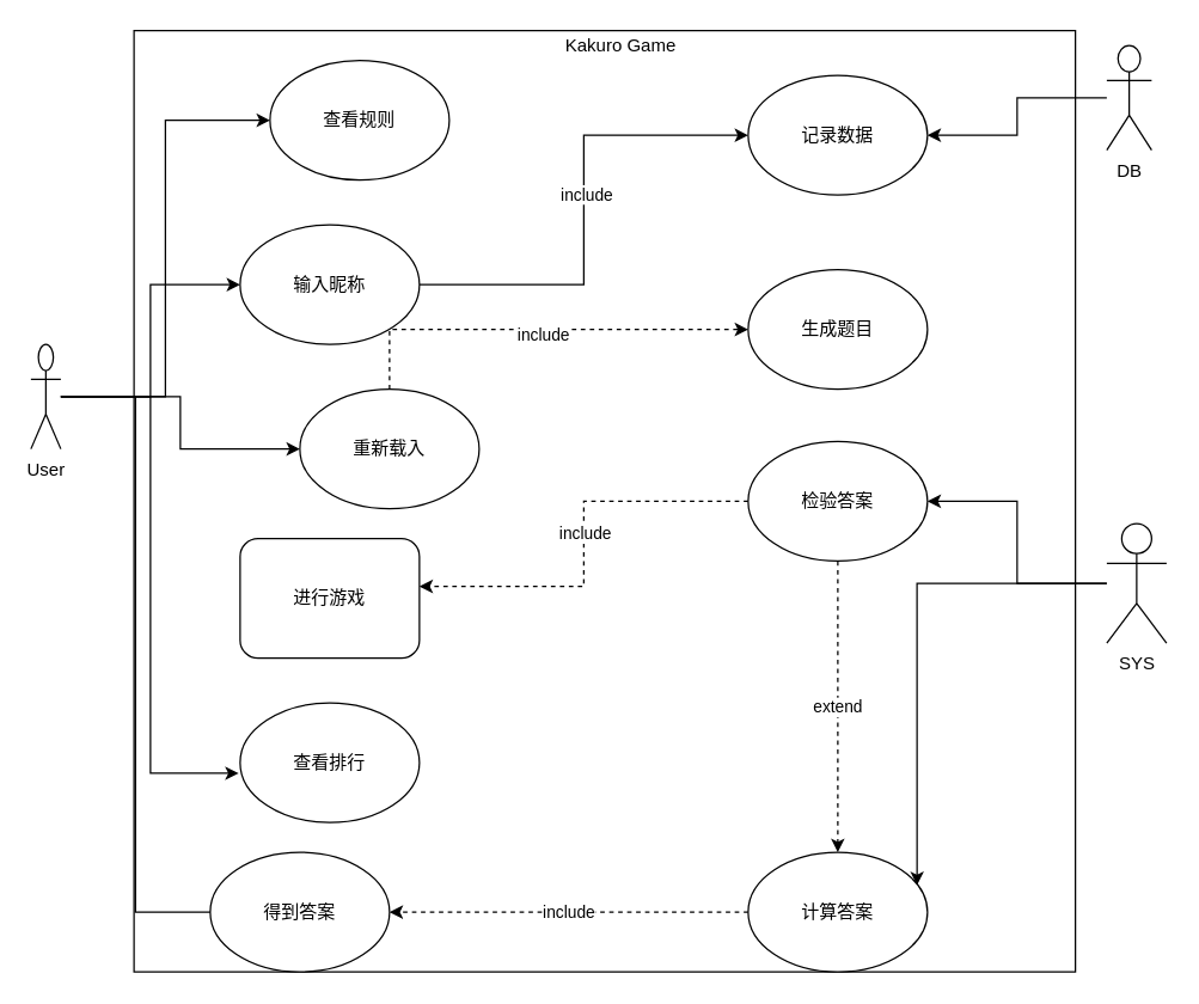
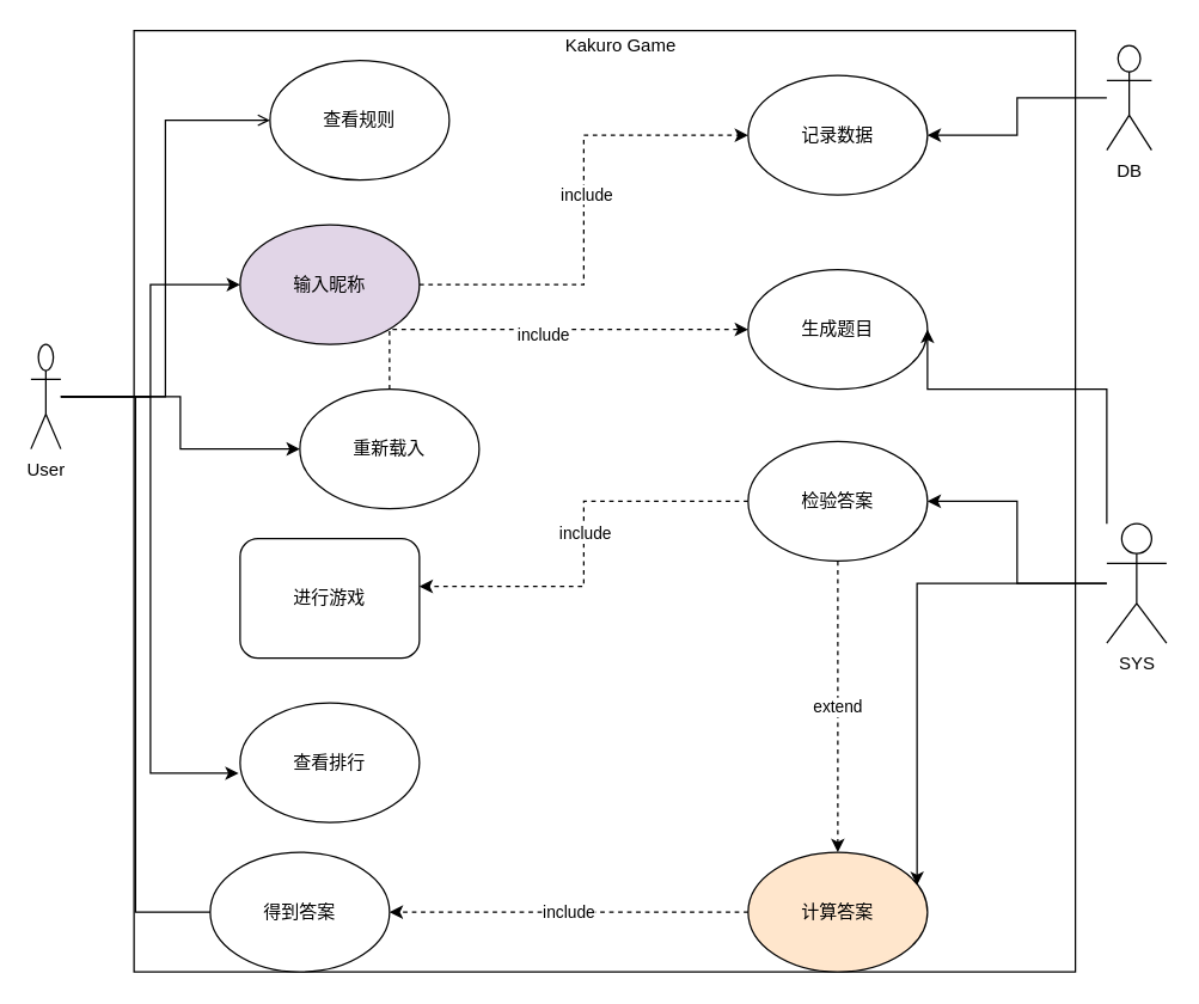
- <mxCell id="27" style="edgeStyle=orthogonalEdgeStyle;rounded=0;orthogonalLoop=1;jettySize=auto;html=1;entryX=0;entryY=0.5;entryDx=0;entryDy=0;" edge="1" parent="1" source="2" target="7"><mxGeometry relative="1" as="geometry" /></mxCell>
+ <mxCell id="27" style="edgeStyle=orthogonalEdgeStyle;rounded=0;orthogonalLoop=1;jettySize=auto;html=1;entryX=0;entryY=0.5;entryDx=0;entryDy=0;endArrow=open;" edge="1" parent="1" source="2" target="7"><mxGeometry relative="1" as="geometry" /></mxCell>
- <mxCell id="10" value="输入昵称" style="ellipse;whiteSpace=wrap;html=1;" vertex="1" parent="1"><mxGeometry x="160" y="150" width="120" height="80" as="geometry" /></mxCell>
+ <mxCell id="10" value="输入昵称" style="ellipse;whiteSpace=wrap;html=1;fillColor=#e1d5e7;" vertex="1" parent="1"><mxGeometry x="160" y="150" width="120" height="80" as="geometry" /></mxCell>
- <mxCell id="8" style="edgeStyle=orthogonalEdgeStyle;rounded=0;orthogonalLoop=1;jettySize=auto;html=1;entryX=0;entryY=0.5;entryDx=0;entryDy=0;dashed=0;" edge="1" parent="1" source="10" target="14"><mxGeometry relative="1" as="geometry" /></mxCell>
+ <mxCell id="8" style="edgeStyle=orthogonalEdgeStyle;rounded=0;orthogonalLoop=1;jettySize=auto;html=1;entryX=0;entryY=0.5;entryDx=0;entryDy=0;dashed=1;" edge="1" parent="1" source="10" target="14"><mxGeometry relative="1" as="geometry" /></mxCell>
+ <mxCell id="24" style="edgeStyle=orthogonalEdgeStyle;rounded=0;orthogonalLoop=1;jettySize=auto;html=1;entryX=1;entryY=0.5;entryDx=0;entryDy=0;" edge="1" parent="1" source="4" target="15"><mxGeometry relative="1" as="geometry"><Array as="points"><mxPoint x="740" y="260" /><mxPoint x="620" y="260" /></Array></mxGeometry></mxCell>
- <mxCell id="21" value="计算答案" style="ellipse;whiteSpace=wrap;html=1;" vertex="1" parent="1"><mxGeometry x="500" y="570" width="120" height="80" as="geometry" /></mxCell>
+ <mxCell id="21" value="计算答案" style="ellipse;whiteSpace=wrap;html=1;fillColor=#ffe6cc;" vertex="1" parent="1"><mxGeometry x="500" y="570" width="120" height="80" as="geometry" /></mxCell>
